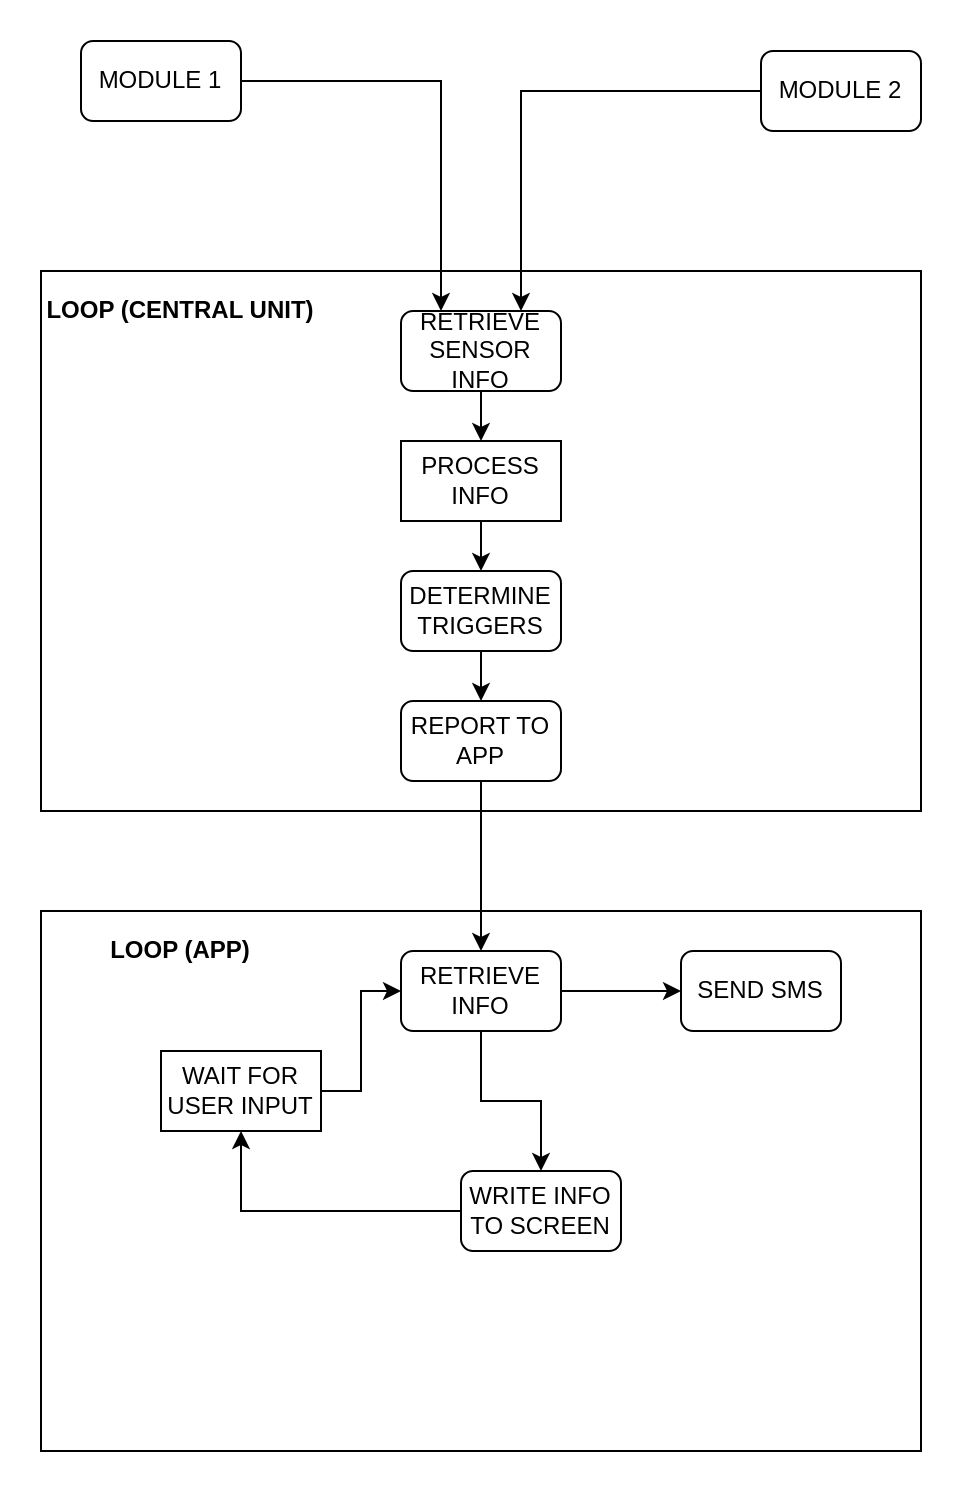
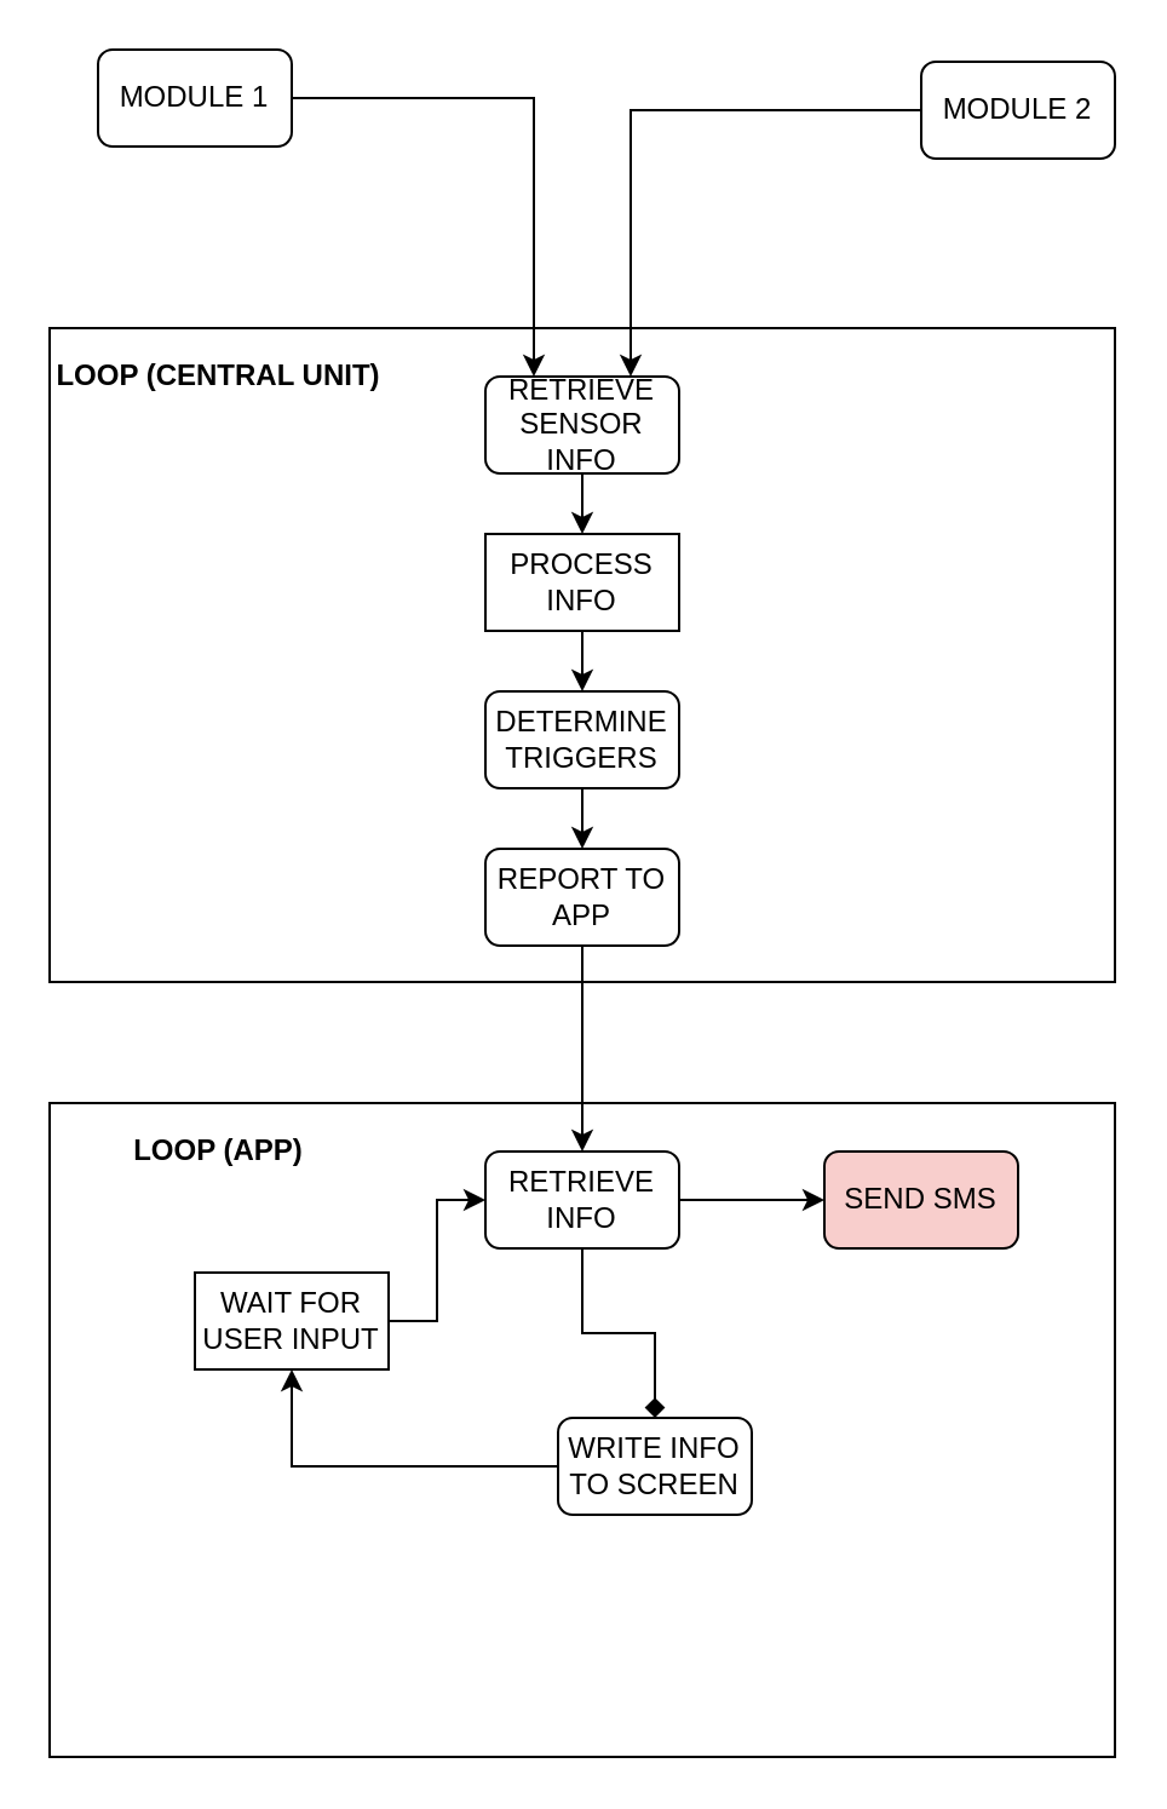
- <mxCell id="25" value="SEND SMS" style="rounded=1;whiteSpace=wrap;html=1;" vertex="1" parent="1"><mxGeometry x="340" y="475" width="80" height="40" as="geometry" /></mxCell>
+ <mxCell id="25" value="SEND SMS" style="rounded=1;whiteSpace=wrap;html=1;fillColor=#f8cecc;" vertex="1" parent="1"><mxGeometry x="340" y="475" width="80" height="40" as="geometry" /></mxCell>
- <mxCell id="20" style="edgeStyle=orthogonalEdgeStyle;rounded=0;orthogonalLoop=1;jettySize=auto;html=1;" edge="1" parent="1" source="22" target="24"><mxGeometry relative="1" as="geometry" /></mxCell>
+ <mxCell id="20" style="edgeStyle=orthogonalEdgeStyle;rounded=0;orthogonalLoop=1;jettySize=auto;html=1;endArrow=diamond;" edge="1" parent="1" source="22" target="24"><mxGeometry relative="1" as="geometry" /></mxCell>
